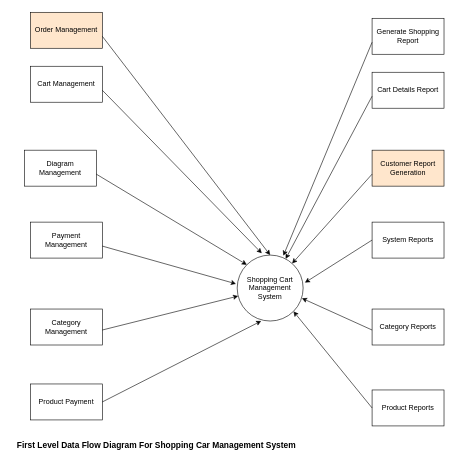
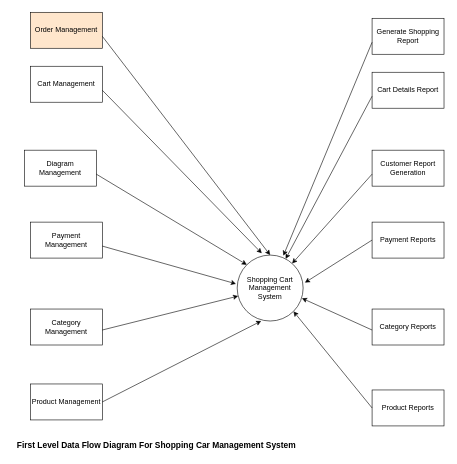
- <mxCell id="13" value="Customer Report Generation" style="rounded=0;whiteSpace=wrap;html=1;fillColor=#ffe6cc;" vertex="1" parent="1"><mxGeometry x="620" y="250" width="120" height="60" as="geometry" /></mxCell>
+ <mxCell id="13" value="Customer Report Generation" style="rounded=0;whiteSpace=wrap;html=1;" vertex="1" parent="1"><mxGeometry x="620" y="250" width="120" height="60" as="geometry" /></mxCell>
- <mxCell id="12" value="System Reports" style="rounded=0;whiteSpace=wrap;html=1;" vertex="1" parent="1"><mxGeometry x="620" y="370" width="120" height="60" as="geometry" /></mxCell>
+ <mxCell id="12" value="Payment Reports" style="rounded=0;whiteSpace=wrap;html=1;" vertex="1" parent="1"><mxGeometry x="620" y="370" width="120" height="60" as="geometry" /></mxCell>
- <mxCell id="5" value="Product Payment&lt;br&gt;" style="rounded=0;whiteSpace=wrap;html=1;" vertex="1" parent="1"><mxGeometry x="50" y="640" width="120" height="60" as="geometry" /></mxCell>
+ <mxCell id="5" value="Product Management&lt;br&gt;" style="rounded=0;whiteSpace=wrap;html=1;" vertex="1" parent="1"><mxGeometry x="50" y="640" width="120" height="60" as="geometry" /></mxCell>
